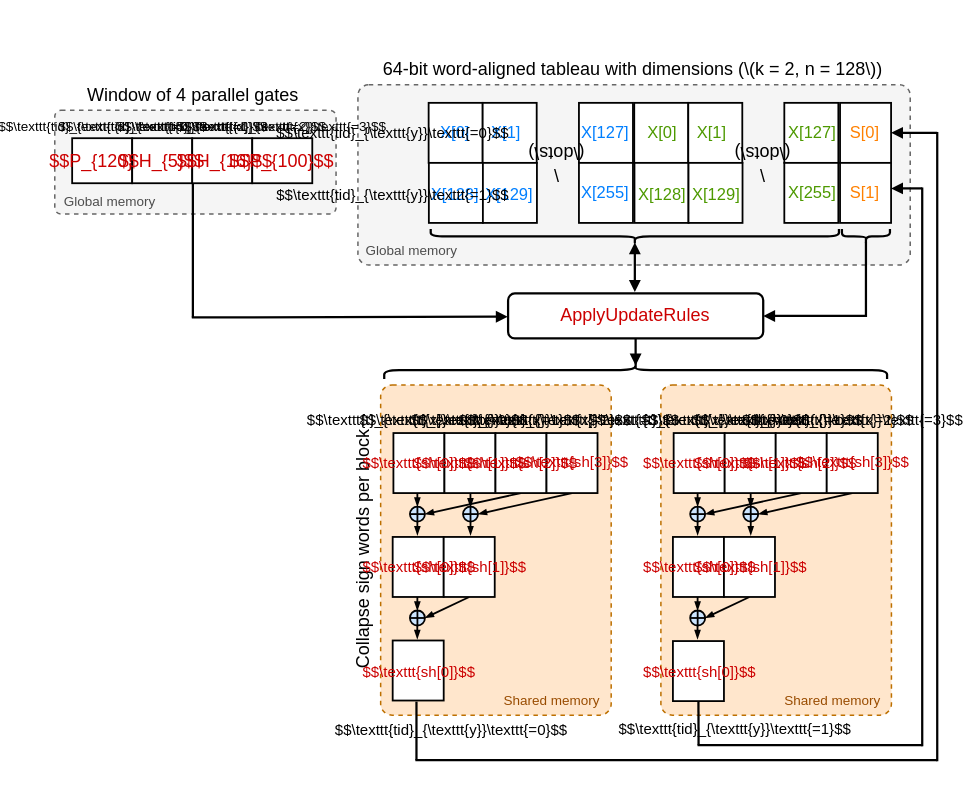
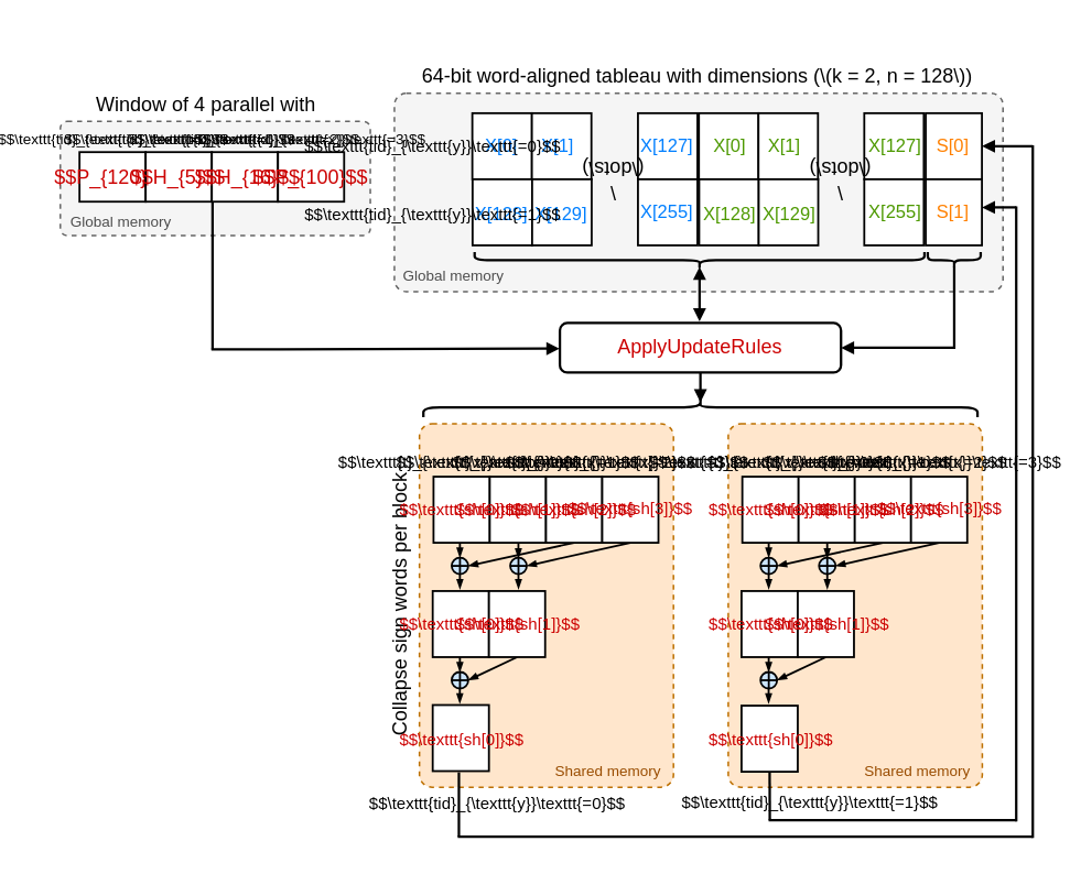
- <mxCell id="28" value="&lt;span style=&quot;color: rgb(0, 0, 0); font-family: Helvetica; font-size: 12px; font-style: normal; font-variant-ligatures: normal; font-variant-caps: normal; letter-spacing: normal; orphans: 2; text-align: center; text-indent: 0px; text-transform: none; widows: 2; word-spacing: 0px; -webkit-text-stroke-width: 0px; white-space: normal; text-decoration-thickness: initial; text-decoration-style: initial; text-decoration-color: initial; float: none; display: inline !important;&quot;&gt;Window of 4 parallel gates&lt;/span&gt;" style="text;whiteSpace=wrap;html=1;fontSize=12;fontStyle=0;fillColor=none;" parent="1" vertex="1"><mxGeometry x="48.08" y="49" width="151.5" height="24" as="geometry" /></mxCell>
+ <mxCell id="28" value="&lt;span style=&quot;color: rgb(0, 0, 0); font-family: Helvetica; font-size: 12px; font-style: normal; font-variant-ligatures: normal; font-variant-caps: normal; letter-spacing: normal; orphans: 2; text-align: center; text-indent: 0px; text-transform: none; widows: 2; word-spacing: 0px; -webkit-text-stroke-width: 0px; white-space: normal; text-decoration-thickness: initial; text-decoration-style: initial; text-decoration-color: initial; float: none; display: inline !important;&quot;&gt;Window of 4 parallel with&lt;/span&gt;" style="text;whiteSpace=wrap;html=1;fontSize=12;fontStyle=0;fillColor=none;" parent="1" vertex="1"><mxGeometry x="48.08" y="49" width="151.5" height="24" as="geometry" /></mxCell>
